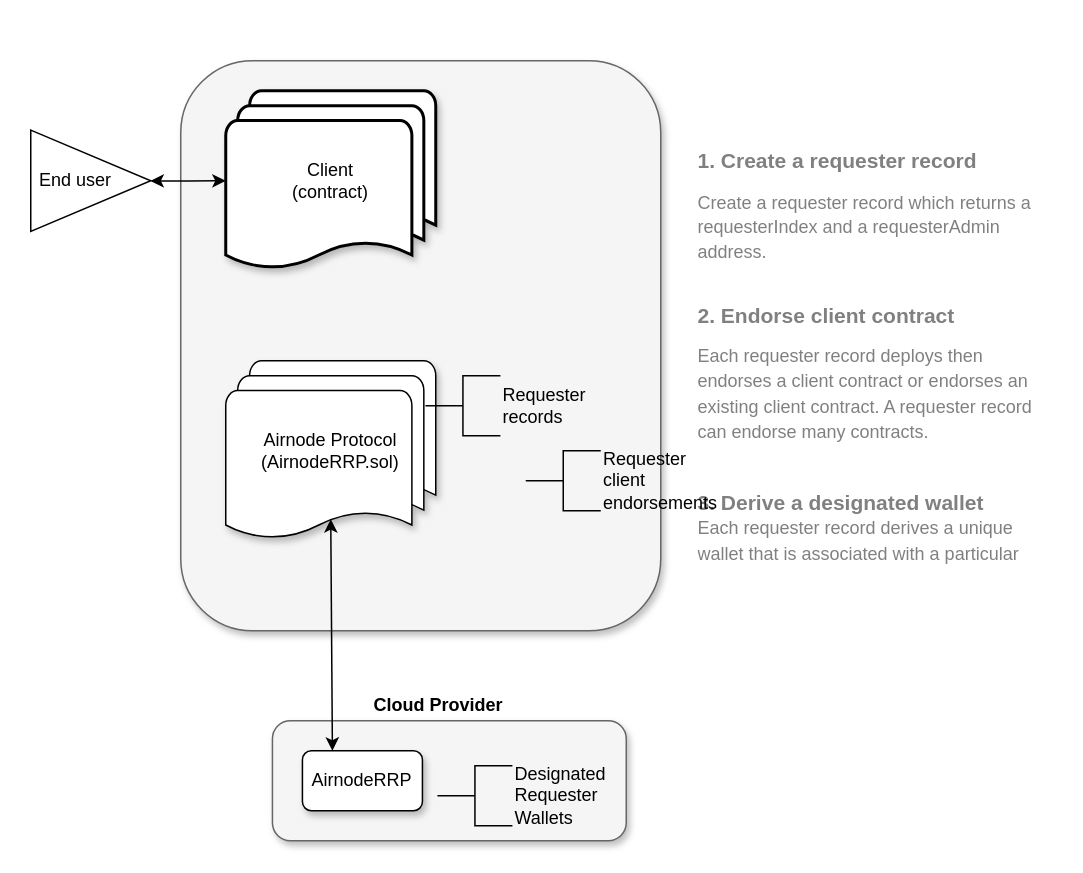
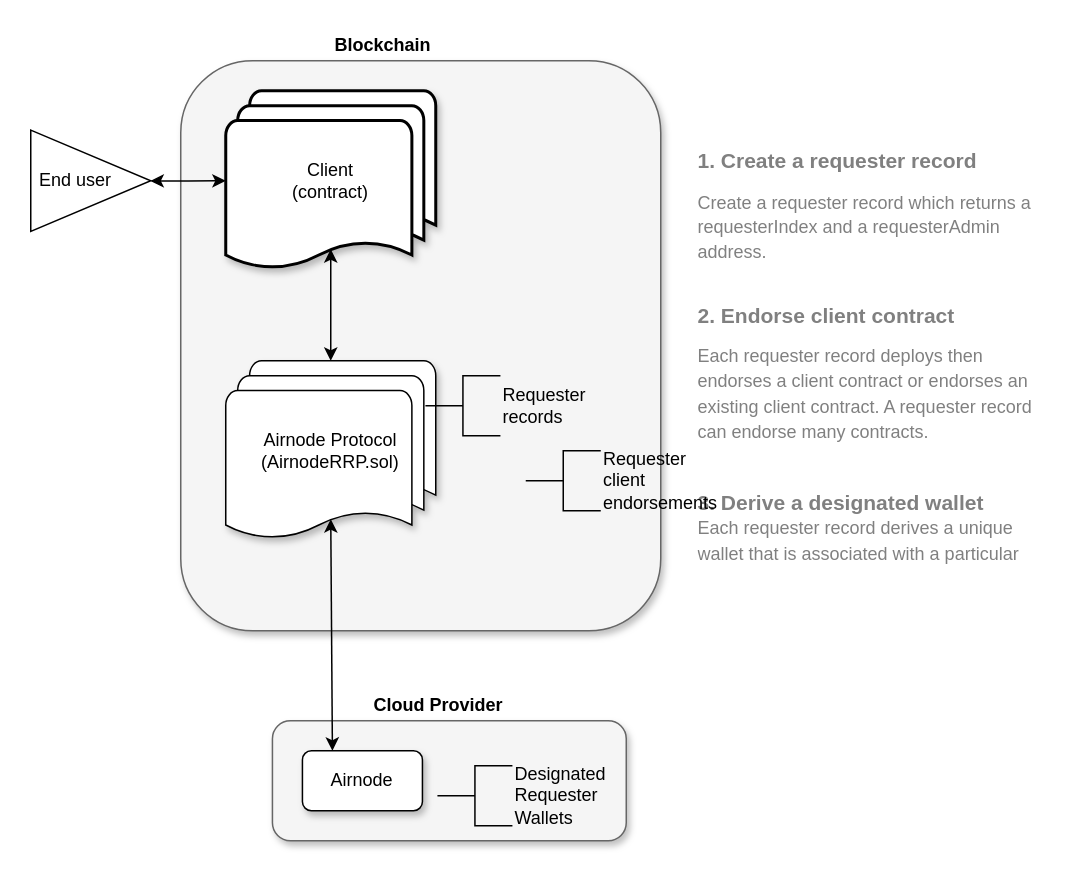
+ <mxCell id="3" value="&lt;b&gt;Blockchain&lt;/b&gt;" style="text;html=1;strokeColor=none;fillColor=none;align=center;verticalAlign=middle;whiteSpace=wrap;rounded=0;" vertex="1" parent="1"><mxGeometry x="155" y="20" width="200" height="20" as="geometry" /></mxCell>
+ <mxCell id="11" value="" style="endArrow=classic;html=1;exitX=0.5;exitY=0.88;exitDx=0;exitDy=0;exitPerimeter=0;entryX=0.5;entryY=0;entryDx=0;entryDy=0;entryPerimeter=0;startArrow=classic;startFill=1;" edge="1" parent="1" source="4" target="7"><mxGeometry width="50" height="50" relative="1" as="geometry"><mxPoint x="440" y="170" as="sourcePoint" /><mxPoint x="420" y="300" as="targetPoint" /></mxGeometry></mxCell>
- <mxCell id="9" value="AirnodeRRP" style="rounded=1;whiteSpace=wrap;html=1;shadow=1;" vertex="1" parent="1"><mxGeometry x="201.12" y="500" width="80" height="40" as="geometry" /></mxCell>
+ <mxCell id="9" value="Airnode" style="rounded=1;whiteSpace=wrap;html=1;shadow=1;" vertex="1" parent="1"><mxGeometry x="201.12" y="500" width="80" height="40" as="geometry" /></mxCell>
